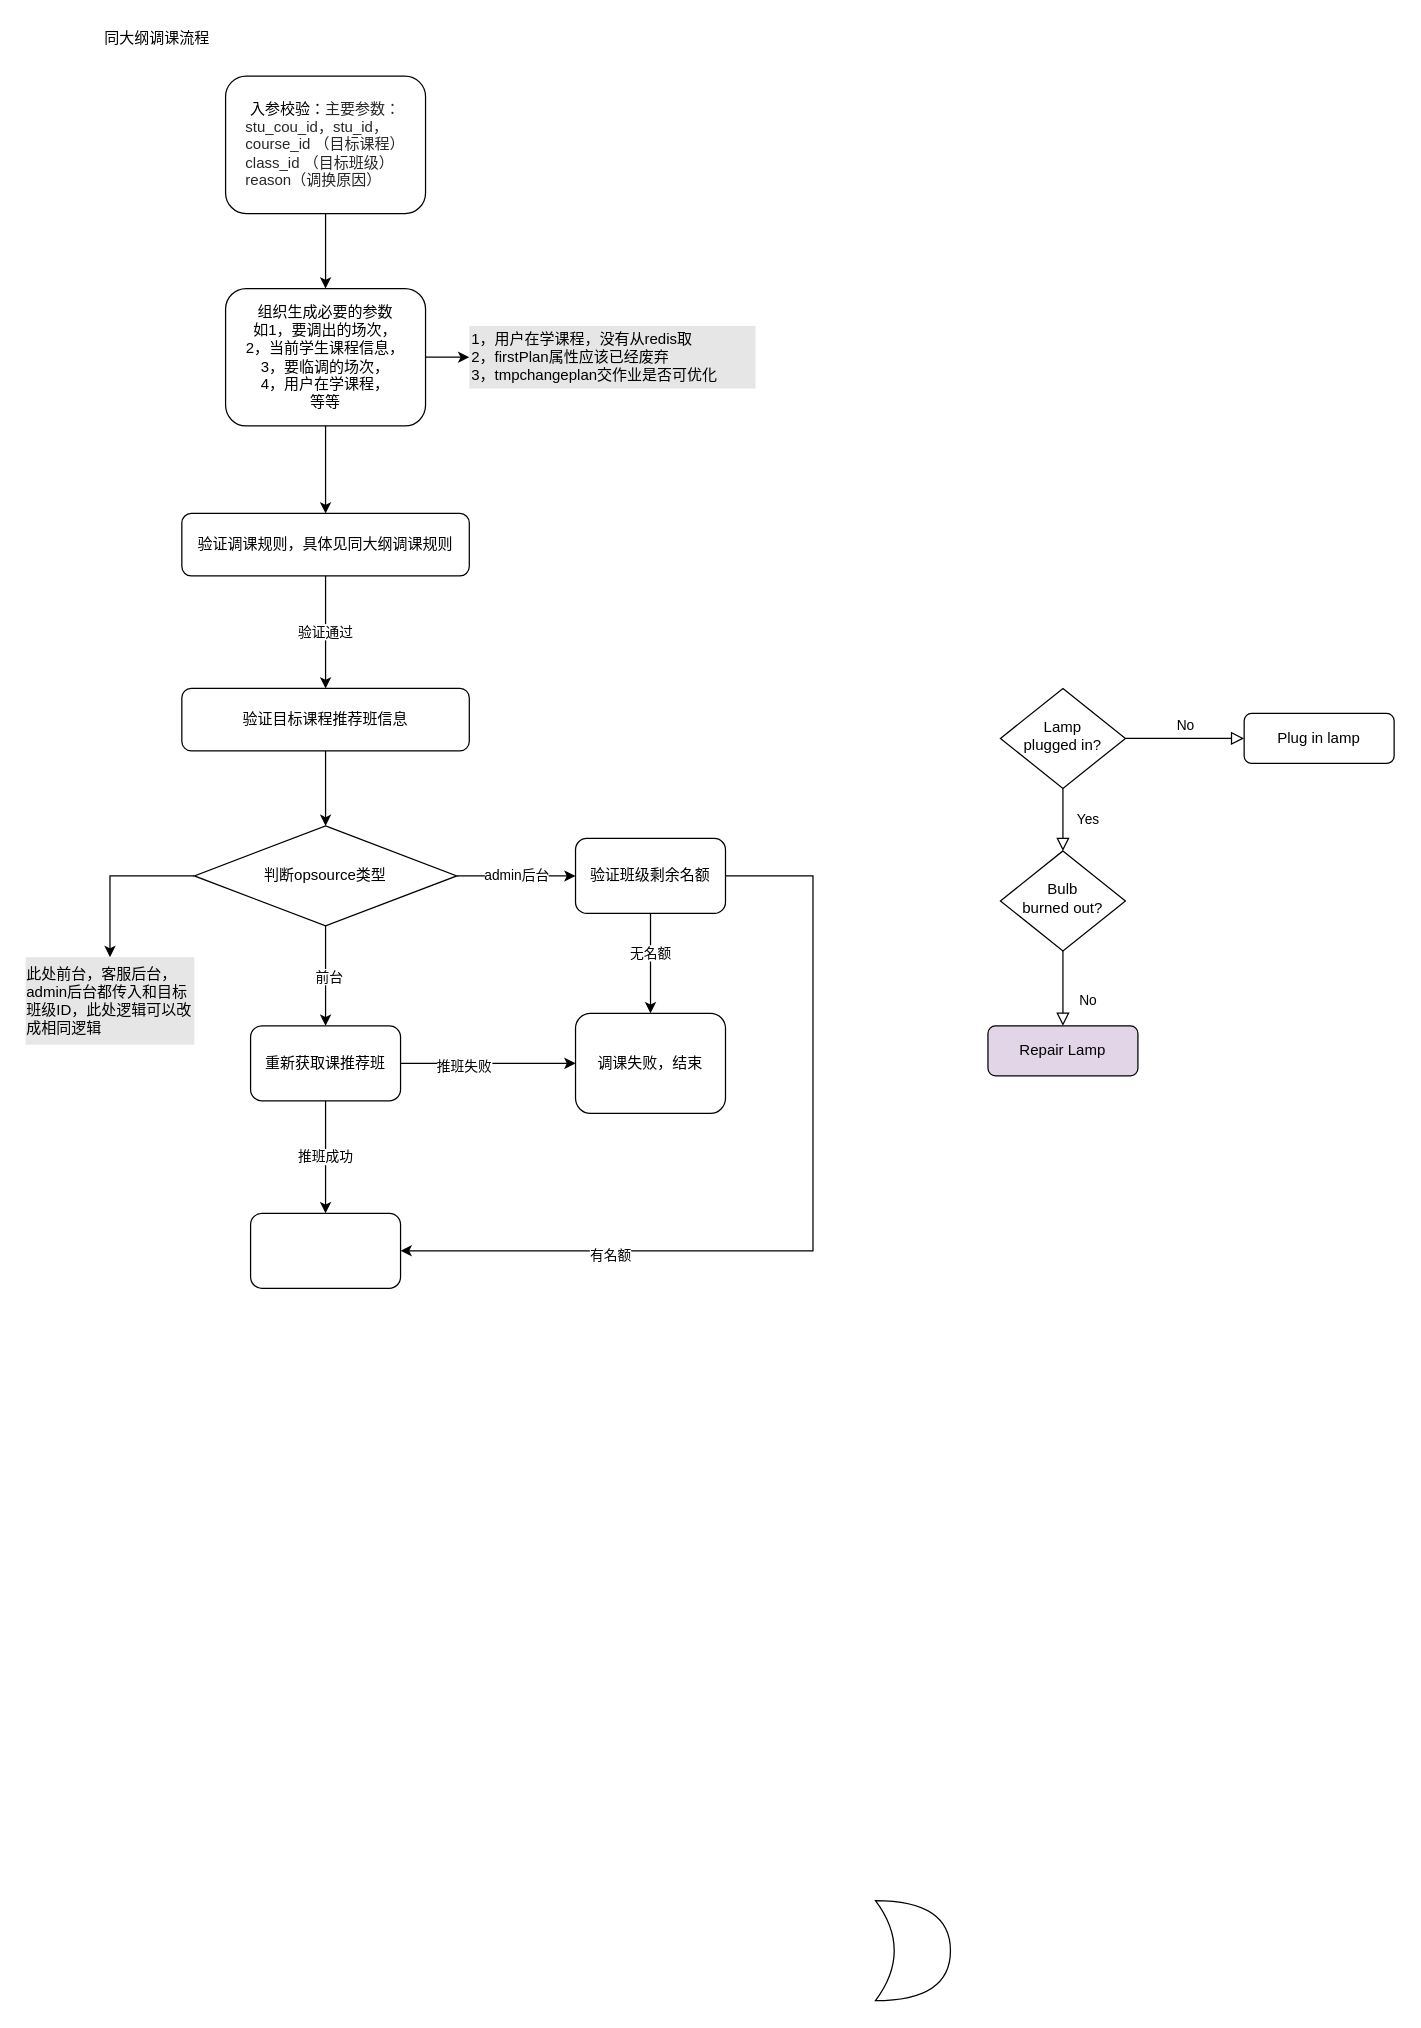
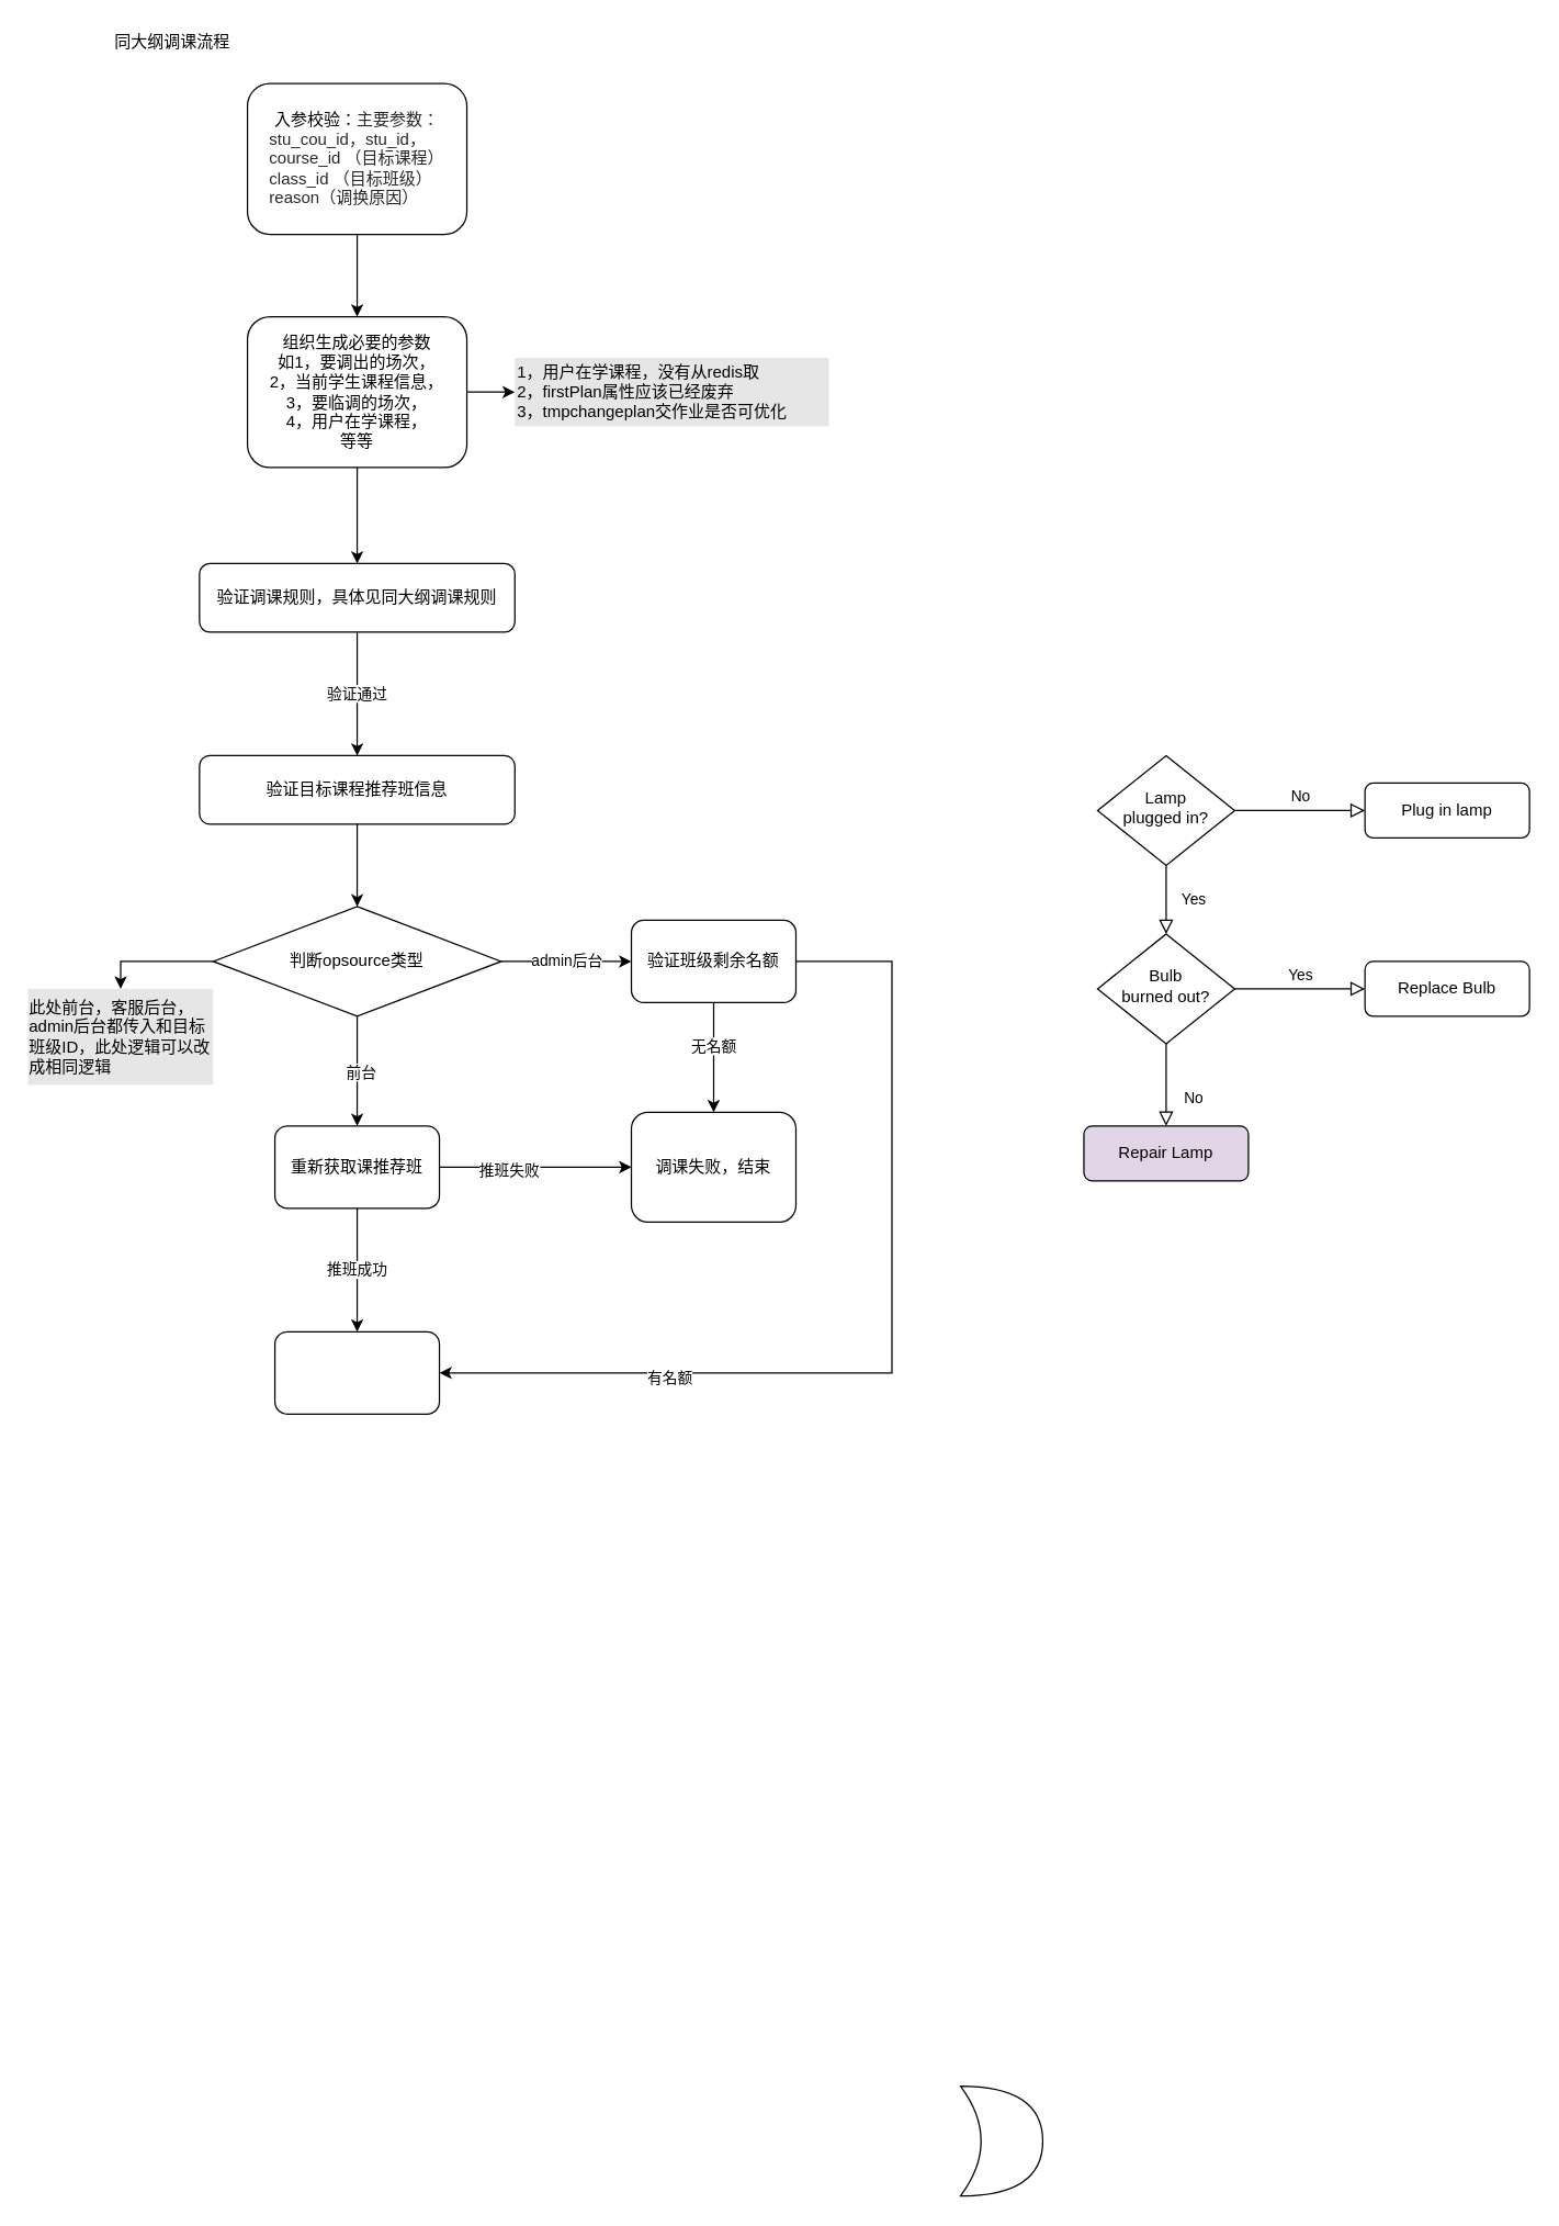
+ <mxCell id="9" value="Yes" style="edgeStyle=orthogonalEdgeStyle;rounded=0;html=1;jettySize=auto;orthogonalLoop=1;fontSize=11;endArrow=block;endFill=0;endSize=8;strokeWidth=1;shadow=0;labelBackgroundColor=none;" parent="1" source="10" target="12" edge="1"><mxGeometry y="10" relative="1" as="geometry"><mxPoint as="offset" /></mxGeometry></mxCell>
+ <mxCell id="12" value="Replace Bulb" style="rounded=1;whiteSpace=wrap;html=1;fontSize=12;glass=0;strokeWidth=1;shadow=0;" parent="1" vertex="1"><mxGeometry x="995" y="700" width="120" height="40" as="geometry" /></mxCell>
- <mxCell id="39" value="&lt;div style=&quot;text-align: left&quot;&gt;此处前台，客服后台，&lt;/div&gt;&lt;div style=&quot;text-align: left&quot;&gt;admin后台都传入和目标班级ID，此处逻辑可以改成相同逻辑&lt;/div&gt;" style="text;html=1;strokeColor=none;fillColor=#E6E6E6;align=center;verticalAlign=middle;whiteSpace=wrap;rounded=0;" vertex="1" parent="1"><mxGeometry x="20" y="765" width="135" height="70" as="geometry" /></mxCell>
+ <mxCell id="39" value="&lt;div style=&quot;text-align: left&quot;&gt;此处前台，客服后台，&lt;/div&gt;&lt;div style=&quot;text-align: left&quot;&gt;admin后台都传入和目标班级ID，此处逻辑可以改成相同逻辑&lt;/div&gt;" style="text;html=1;strokeColor=none;fillColor=#E6E6E6;align=center;verticalAlign=middle;whiteSpace=wrap;rounded=0;" vertex="1" parent="1"><mxGeometry x="20" y="720" width="135" height="70" as="geometry" /></mxCell>
